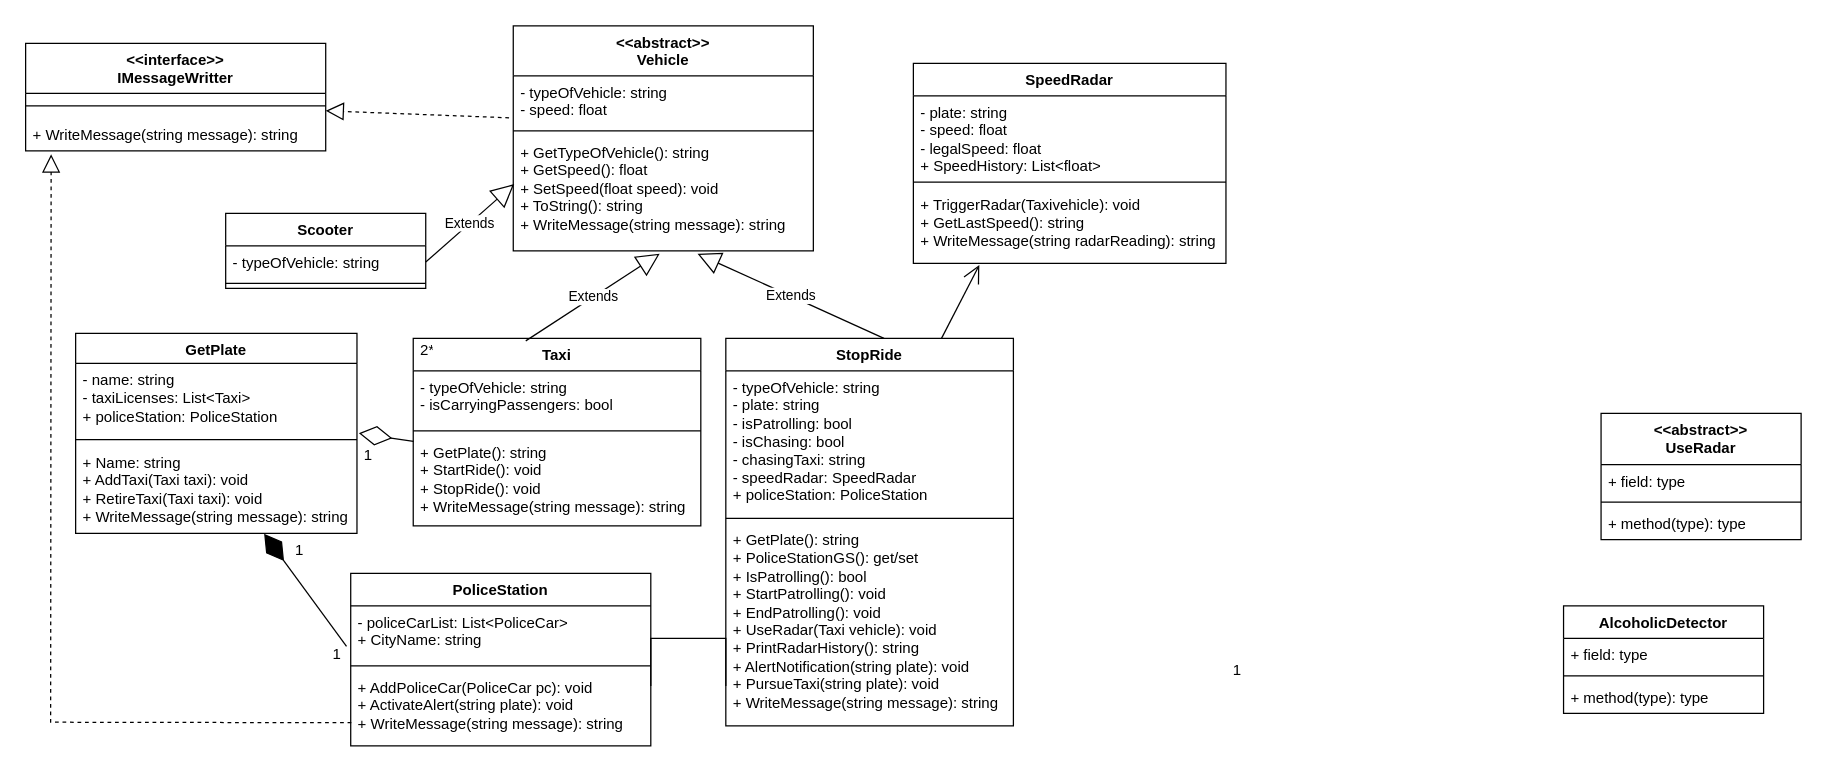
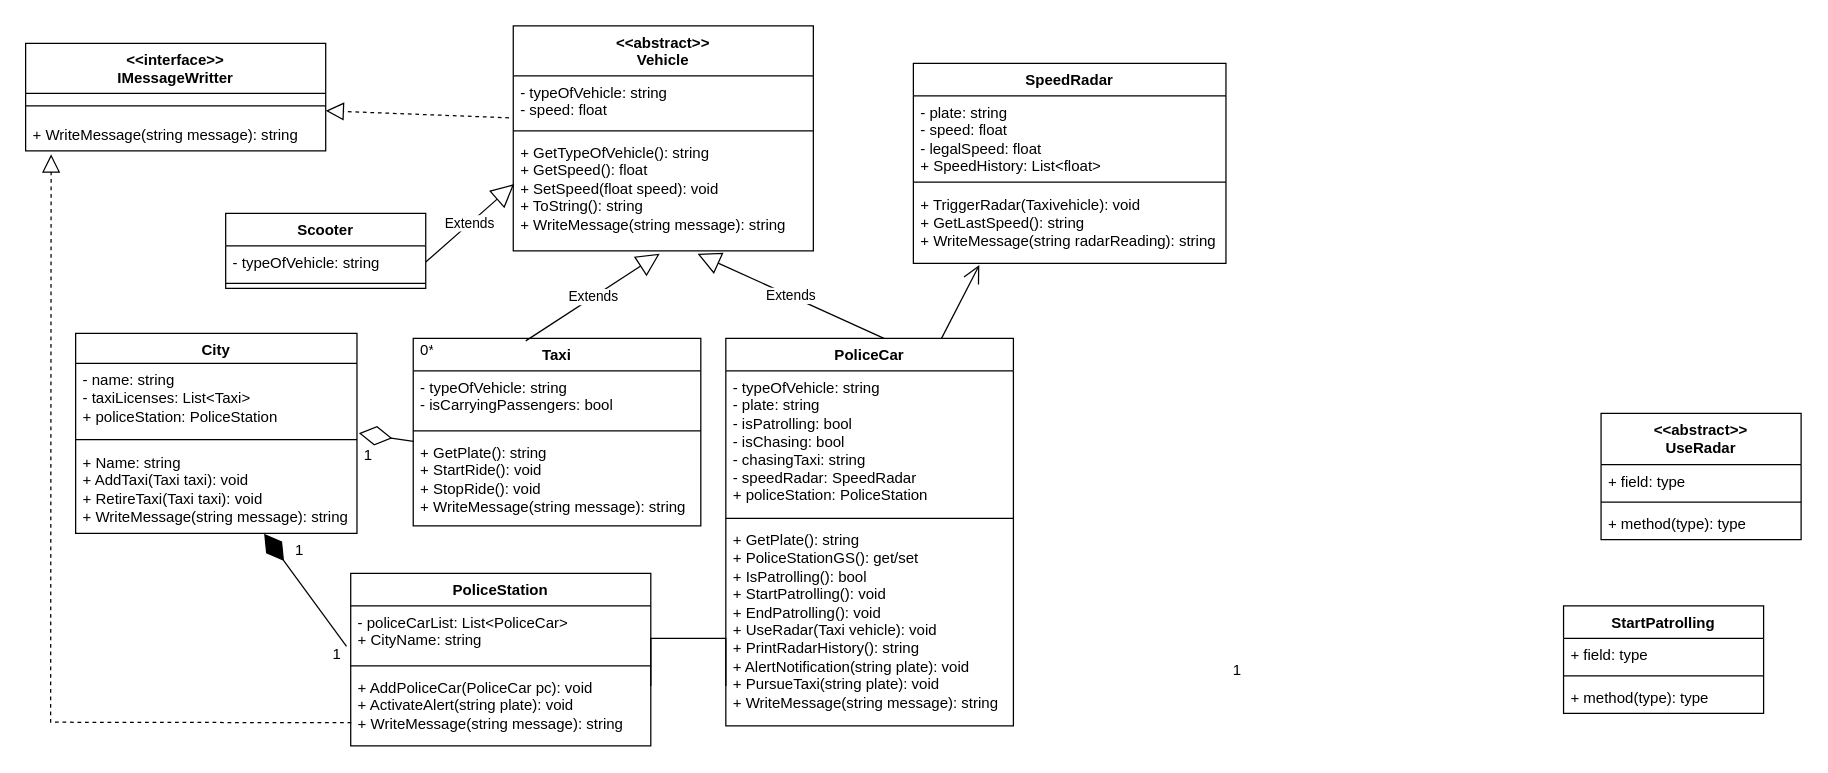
- <mxCell id="18" value="&lt;div&gt;&lt;span style=&quot;background-color: initial;&quot;&gt;GetPlate&lt;/span&gt;&lt;br&gt;&lt;/div&gt;" style="swimlane;fontStyle=1;align=center;verticalAlign=top;childLayout=stackLayout;horizontal=1;startSize=24;horizontalStack=0;resizeParent=1;resizeParentMax=0;resizeLast=0;collapsible=1;marginBottom=0;whiteSpace=wrap;html=1;" parent="1" vertex="1"><mxGeometry x="60" y="266" width="225" height="160" as="geometry" /></mxCell>
+ <mxCell id="18" value="&lt;div&gt;&lt;span style=&quot;background-color: initial;&quot;&gt;City&lt;/span&gt;&lt;br&gt;&lt;/div&gt;" style="swimlane;fontStyle=1;align=center;verticalAlign=top;childLayout=stackLayout;horizontal=1;startSize=24;horizontalStack=0;resizeParent=1;resizeParentMax=0;resizeLast=0;collapsible=1;marginBottom=0;whiteSpace=wrap;html=1;" parent="1" vertex="1"><mxGeometry x="60" y="266" width="225" height="160" as="geometry" /></mxCell>
- <mxCell id="6" value="StopRide" style="swimlane;fontStyle=1;align=center;verticalAlign=top;childLayout=stackLayout;horizontal=1;startSize=26;horizontalStack=0;resizeParent=1;resizeParentMax=0;resizeLast=0;collapsible=1;marginBottom=0;whiteSpace=wrap;html=1;" parent="1" vertex="1"><mxGeometry x="580" y="270" width="230" height="310" as="geometry" /></mxCell>
+ <mxCell id="6" value="PoliceCar" style="swimlane;fontStyle=1;align=center;verticalAlign=top;childLayout=stackLayout;horizontal=1;startSize=26;horizontalStack=0;resizeParent=1;resizeParentMax=0;resizeLast=0;collapsible=1;marginBottom=0;whiteSpace=wrap;html=1;" parent="1" vertex="1"><mxGeometry x="580" y="270" width="230" height="310" as="geometry" /></mxCell>
- <mxCell id="35" value="2&lt;span style=&quot;background-color: initial;&quot;&gt;*&lt;/span&gt;" style="text;strokeColor=none;fillColor=none;align=left;verticalAlign=top;spacingLeft=4;spacingRight=4;overflow=hidden;rotatable=0;points=[[0,0.5],[1,0.5]];portConstraint=eastwest;whiteSpace=wrap;html=1;" parent="1" vertex="1"><mxGeometry x="330" y="266" width="20" height="26" as="geometry" /></mxCell>
+ <mxCell id="35" value="0&lt;span style=&quot;background-color: initial;&quot;&gt;*&lt;/span&gt;" style="text;strokeColor=none;fillColor=none;align=left;verticalAlign=top;spacingLeft=4;spacingRight=4;overflow=hidden;rotatable=0;points=[[0,0.5],[1,0.5]];portConstraint=eastwest;whiteSpace=wrap;html=1;" parent="1" vertex="1"><mxGeometry x="330" y="266" width="20" height="26" as="geometry" /></mxCell>
- <mxCell id="45" value="AlcoholicDetector" style="swimlane;fontStyle=1;align=center;verticalAlign=top;childLayout=stackLayout;horizontal=1;startSize=26;horizontalStack=0;resizeParent=1;resizeParentMax=0;resizeLast=0;collapsible=1;marginBottom=0;whiteSpace=wrap;html=1;" parent="1" vertex="1"><mxGeometry x="1250" y="484" width="160" height="86" as="geometry" /></mxCell>
+ <mxCell id="45" value="StartPatrolling" style="swimlane;fontStyle=1;align=center;verticalAlign=top;childLayout=stackLayout;horizontal=1;startSize=26;horizontalStack=0;resizeParent=1;resizeParentMax=0;resizeLast=0;collapsible=1;marginBottom=0;whiteSpace=wrap;html=1;" parent="1" vertex="1"><mxGeometry x="1250" y="484" width="160" height="86" as="geometry" /></mxCell>
